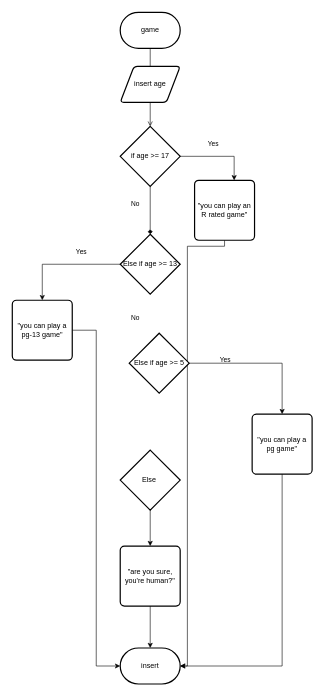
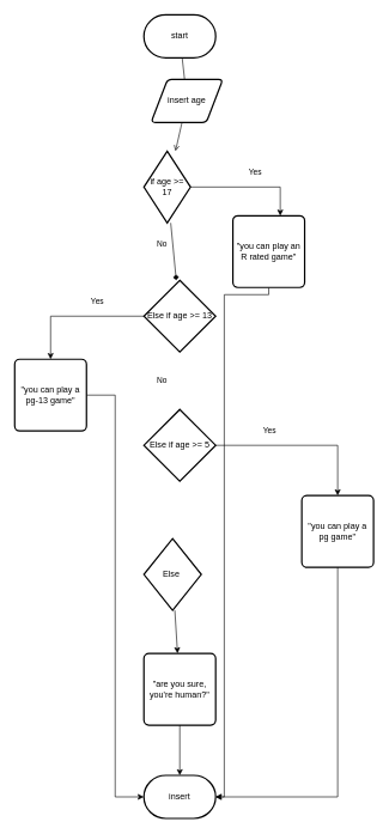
- <mxCell id="3" value="game" style="strokeWidth=2;html=1;shape=mxgraph.flowchart.terminator;whiteSpace=wrap;" parent="1" vertex="1"><mxGeometry x="200" y="20" width="100" height="60" as="geometry" /></mxCell>
+ <mxCell id="3" value="start" style="strokeWidth=2;html=1;shape=mxgraph.flowchart.terminator;whiteSpace=wrap;" parent="1" vertex="1"><mxGeometry x="200" y="20" width="100" height="60" as="geometry" /></mxCell>
- <mxCell id="5" value="insert age" style="shape=parallelogram;html=1;strokeWidth=2;perimeter=parallelogramPerimeter;whiteSpace=wrap;rounded=1;arcSize=12;size=0.23;" parent="1" vertex="1"><mxGeometry x="200" y="110" width="100" height="60" as="geometry" /></mxCell>
+ <mxCell id="5" value="insert age" style="shape=parallelogram;html=1;strokeWidth=2;perimeter=parallelogramPerimeter;whiteSpace=wrap;rounded=1;arcSize=12;size=0.23;" parent="1" vertex="1"><mxGeometry x="210" y="110" width="100" height="60" as="geometry" /></mxCell>
- <mxCell id="8" value="if age &amp;gt;= 17" style="strokeWidth=2;html=1;shape=mxgraph.flowchart.decision;whiteSpace=wrap;" parent="1" vertex="1"><mxGeometry x="200" y="210" width="100" height="100" as="geometry" /></mxCell>
+ <mxCell id="8" value="if age &amp;gt;= 17" style="strokeWidth=2;html=1;shape=mxgraph.flowchart.decision;whiteSpace=wrap;" parent="1" vertex="1"><mxGeometry x="200" y="210" width="65" height="100" as="geometry" /></mxCell>
- <mxCell id="16" value="Else if age &amp;gt;= 5" style="strokeWidth=2;html=1;shape=mxgraph.flowchart.decision;whiteSpace=wrap;" parent="1" vertex="1"><mxGeometry x="215" y="555" width="100" height="100" as="geometry" /></mxCell>
+ <mxCell id="16" value="Else if age &amp;gt;= 5" style="strokeWidth=2;html=1;shape=mxgraph.flowchart.decision;whiteSpace=wrap;" parent="1" vertex="1"><mxGeometry x="200" y="570" width="100" height="100" as="geometry" /></mxCell>
- <mxCell id="20" value="Else&amp;nbsp;" style="strokeWidth=2;html=1;shape=mxgraph.flowchart.decision;whiteSpace=wrap;" parent="1" vertex="1"><mxGeometry x="200" y="750" width="100" height="100" as="geometry" /></mxCell>
+ <mxCell id="20" value="Else&amp;nbsp;" style="strokeWidth=2;html=1;shape=mxgraph.flowchart.decision;whiteSpace=wrap;" parent="1" vertex="1"><mxGeometry x="200" y="750" width="80" height="100" as="geometry" /></mxCell>
